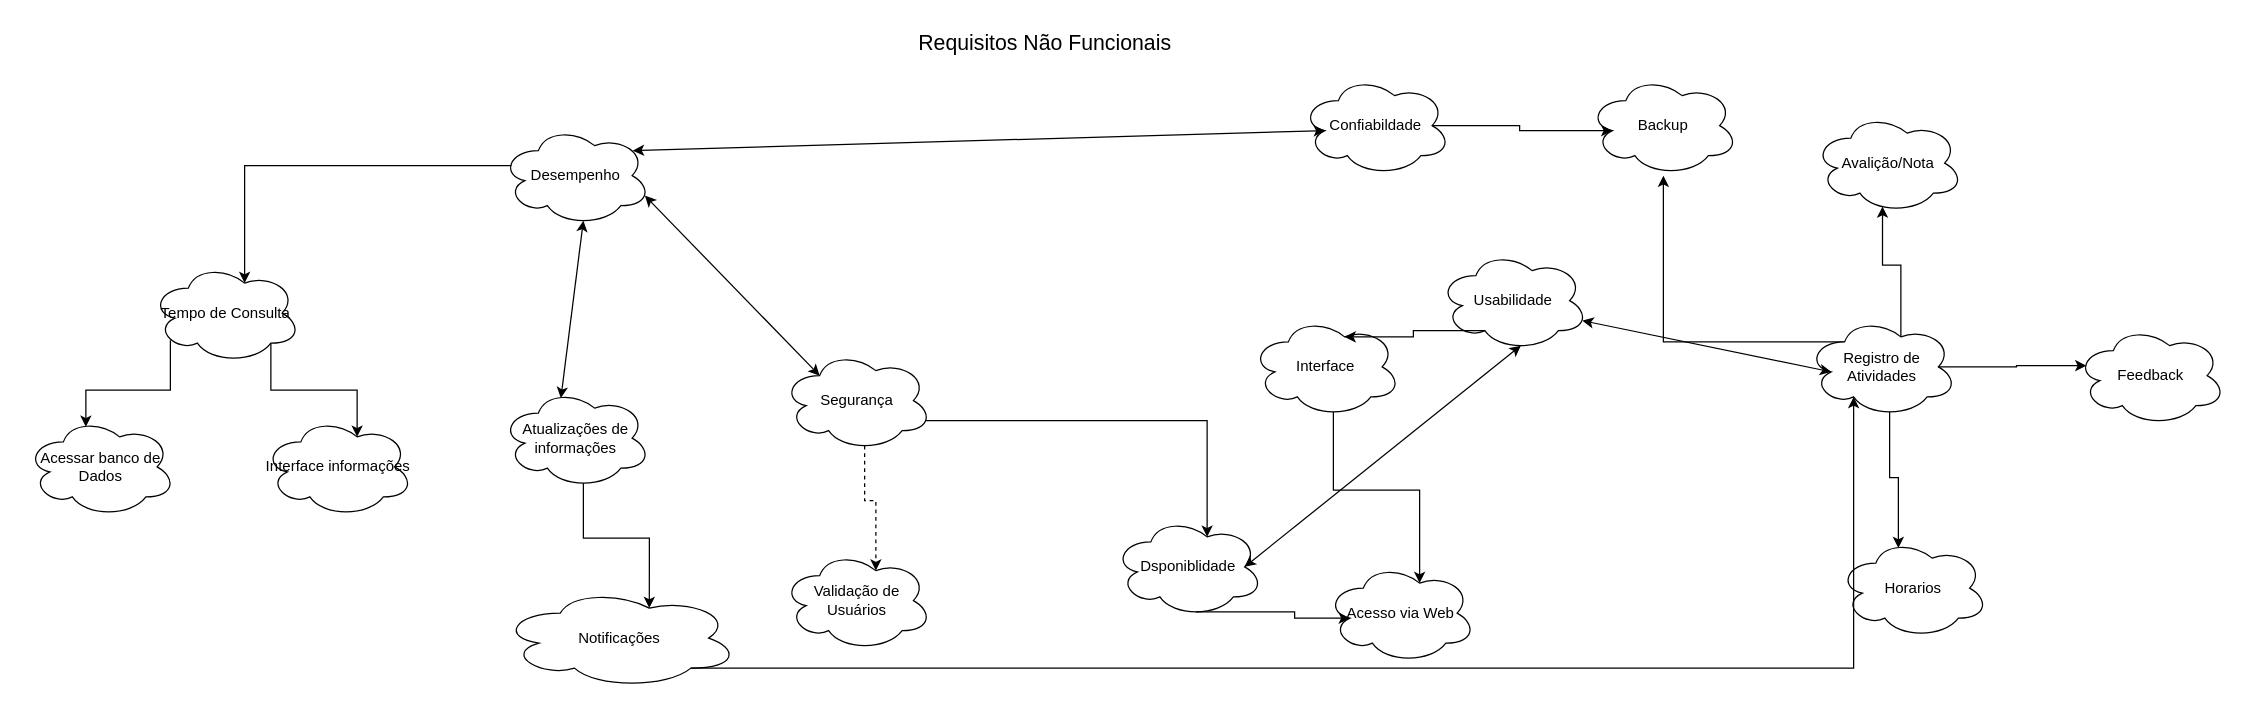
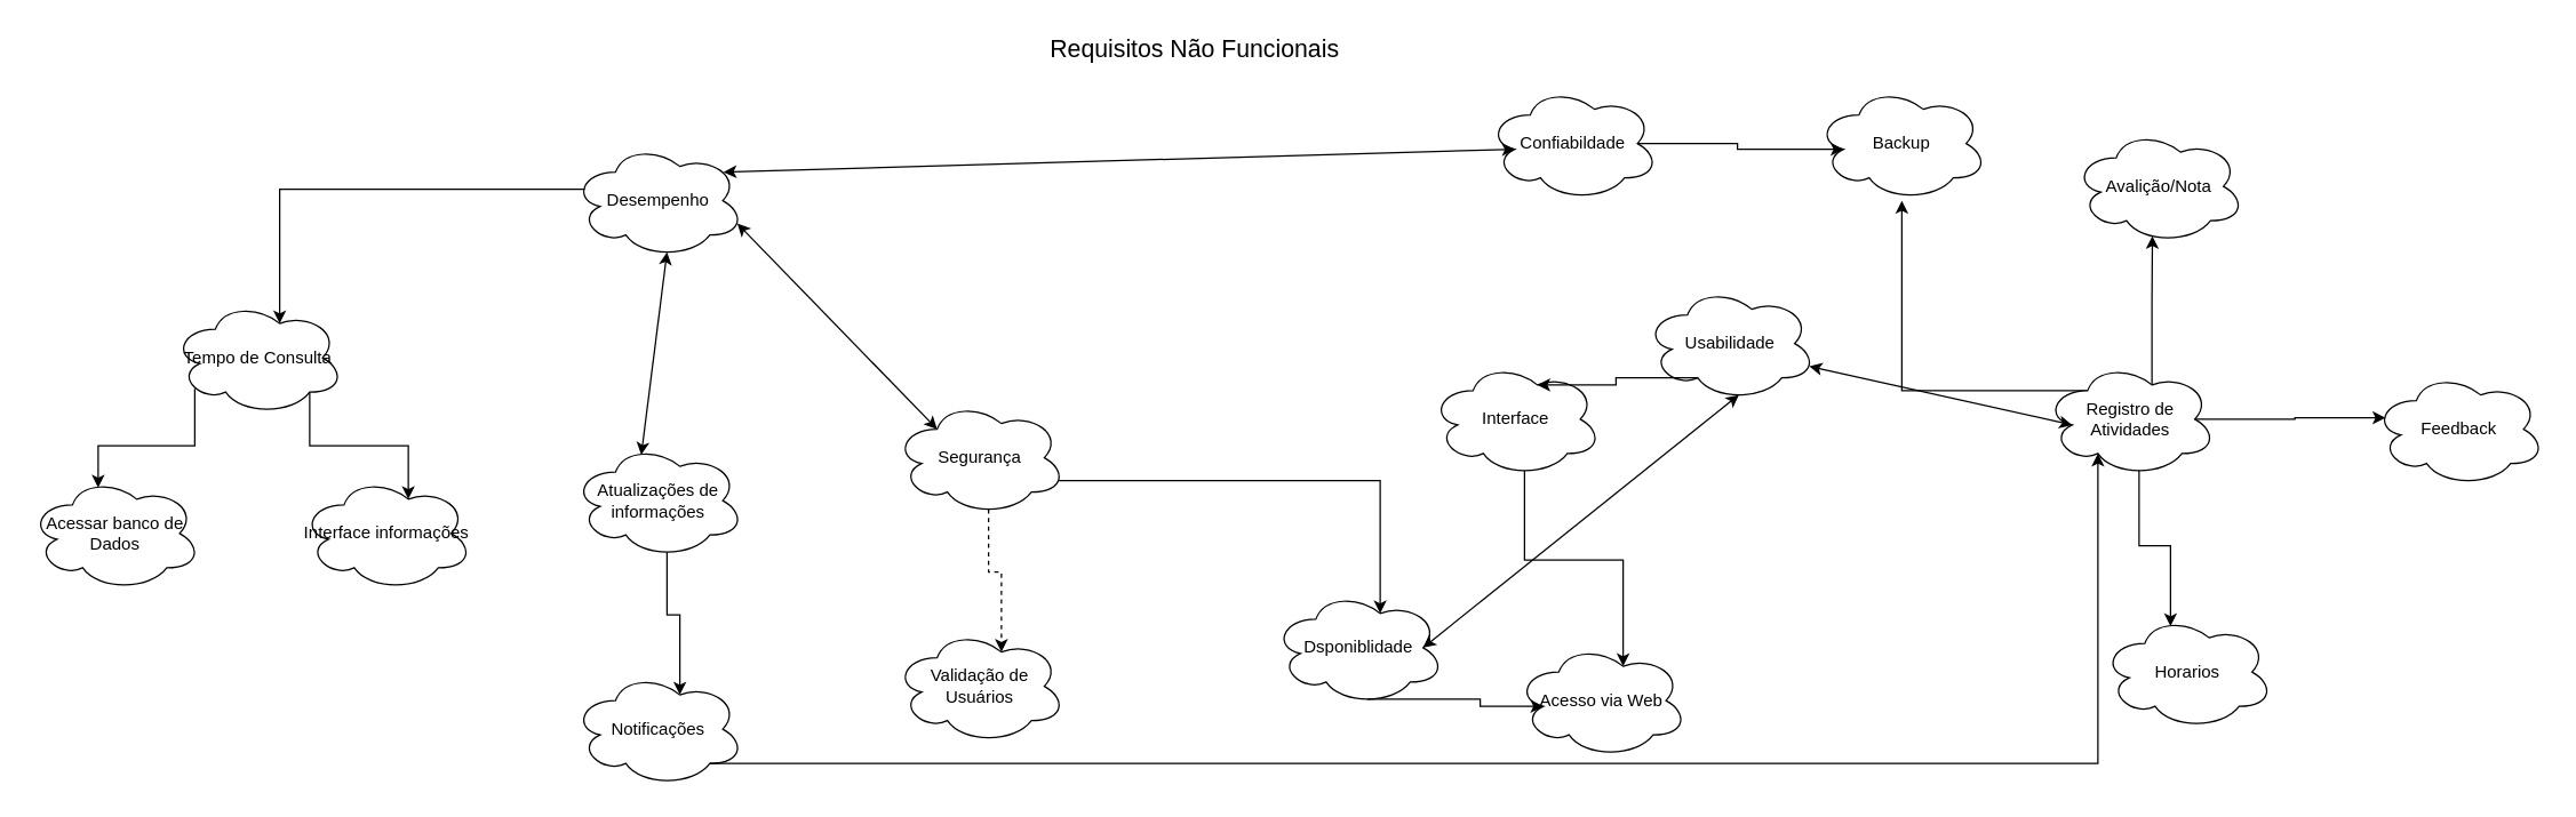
- <mxCell id="15" value="Registro de Atividades" style="ellipse;shape=cloud;whiteSpace=wrap;html=1;" vertex="1" parent="1"><mxGeometry x="1445" y="253" width="120" height="80" as="geometry" /></mxCell>
+ <mxCell id="15" value="Registro de Atividades" style="ellipse;shape=cloud;whiteSpace=wrap;html=1;" vertex="1" parent="1"><mxGeometry x="1430" y="253" width="120" height="80" as="geometry" /></mxCell>
- <mxCell id="36" value="Notificações" style="ellipse;shape=cloud;whiteSpace=wrap;html=1;" vertex="1" parent="1"><mxGeometry x="400" y="470" width="190" height="80" as="geometry" /></mxCell>
+ <mxCell id="36" value="Notificações" style="ellipse;shape=cloud;whiteSpace=wrap;html=1;" vertex="1" parent="1"><mxGeometry x="400" y="470" width="120" height="80" as="geometry" /></mxCell>
